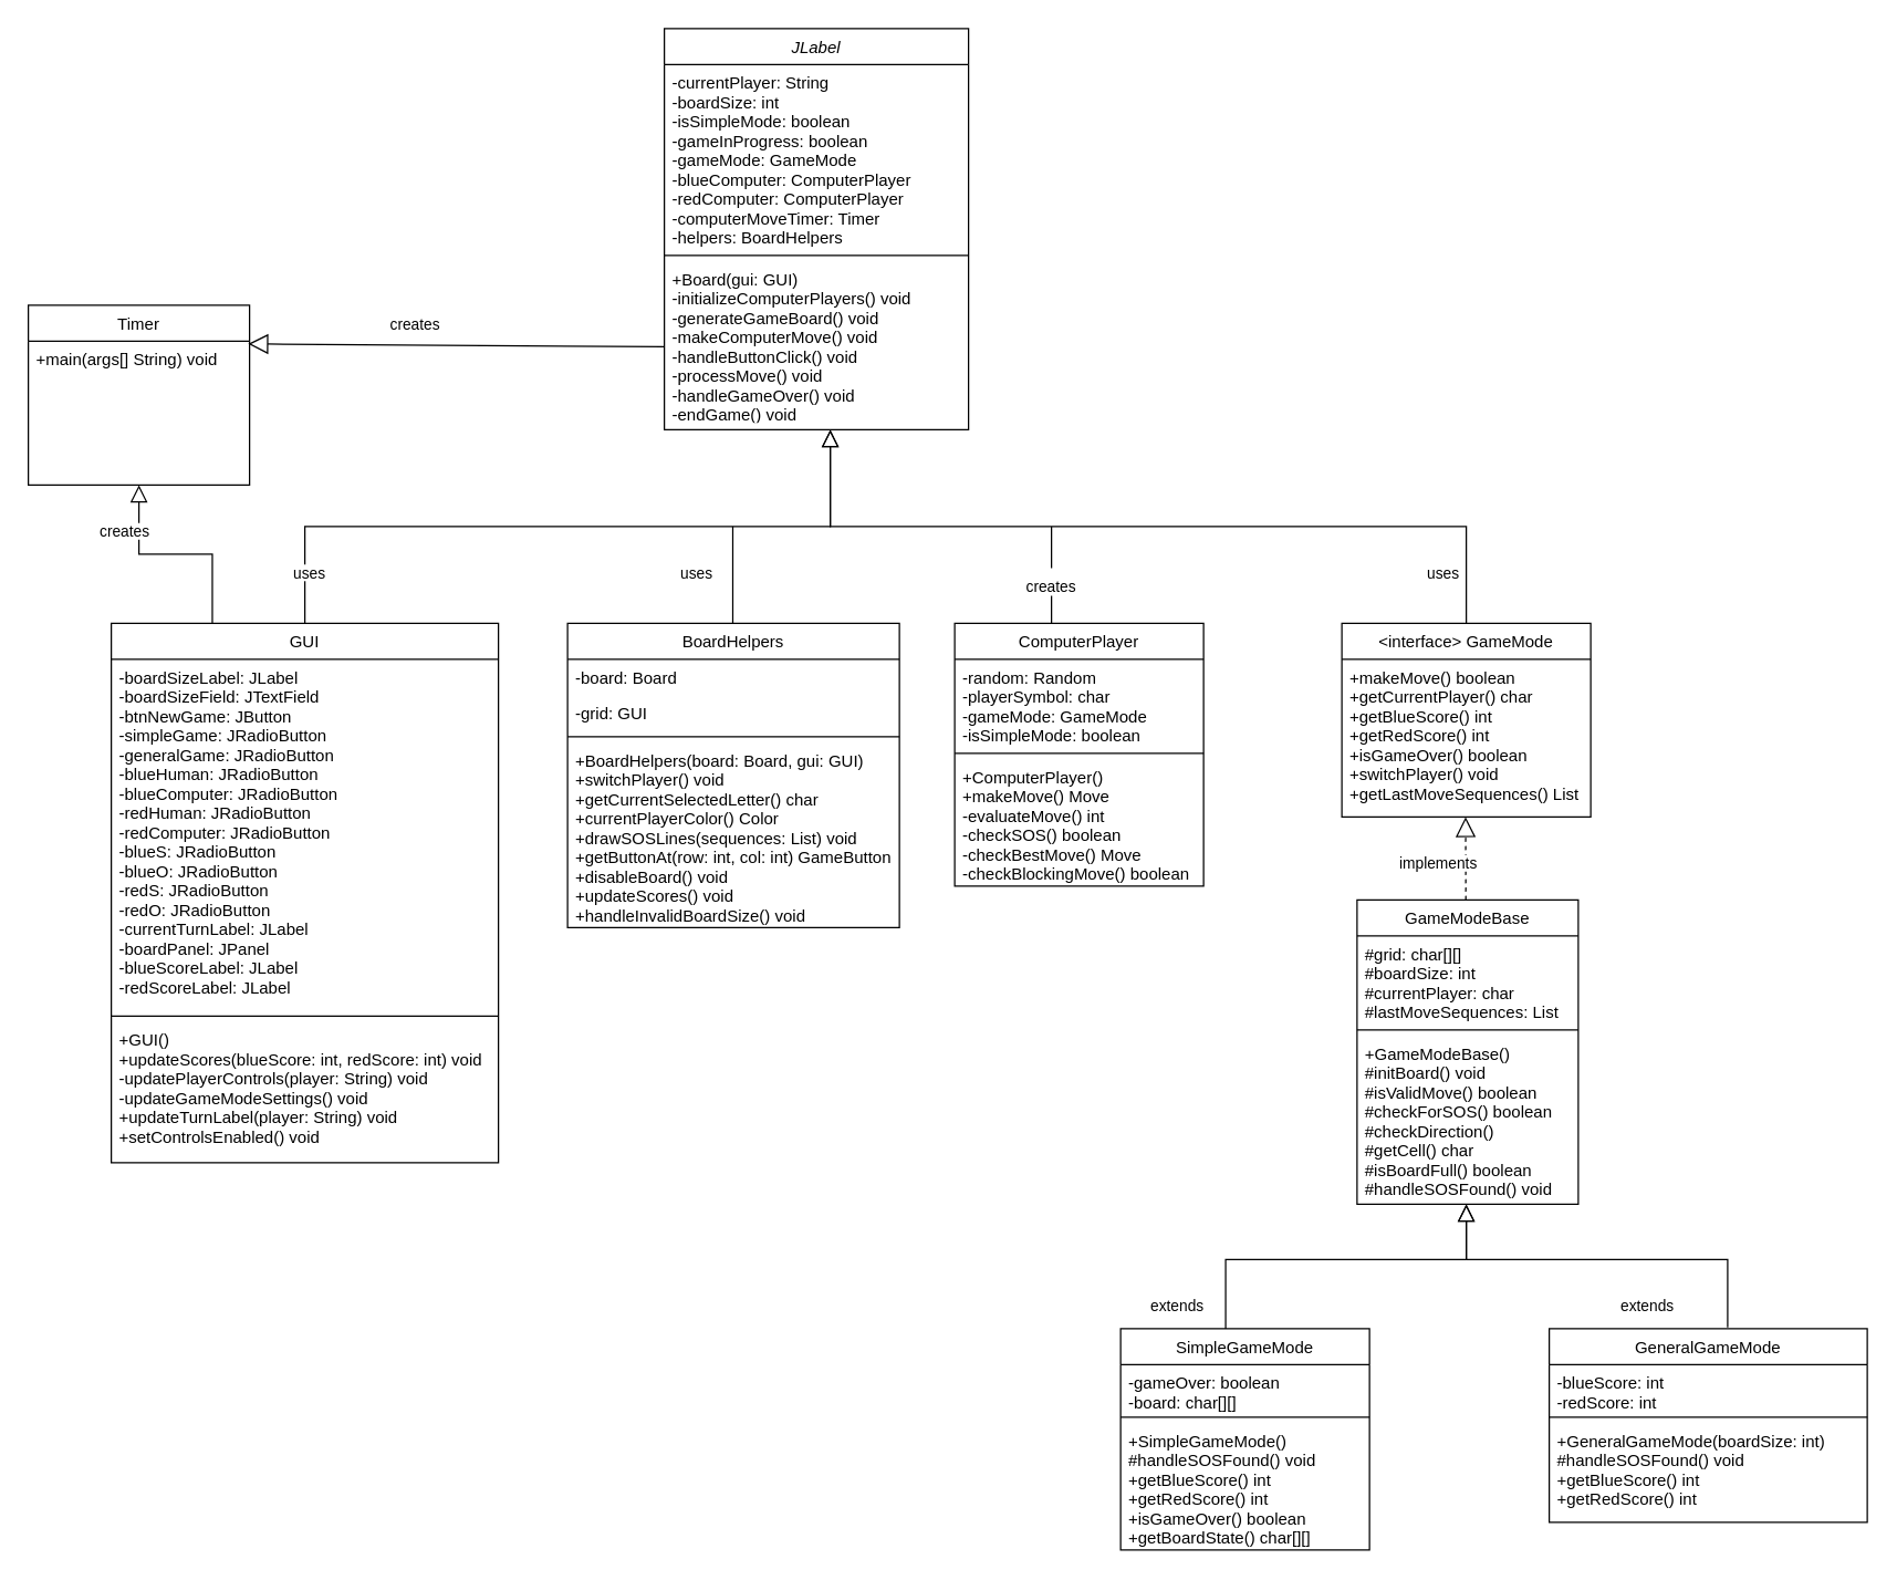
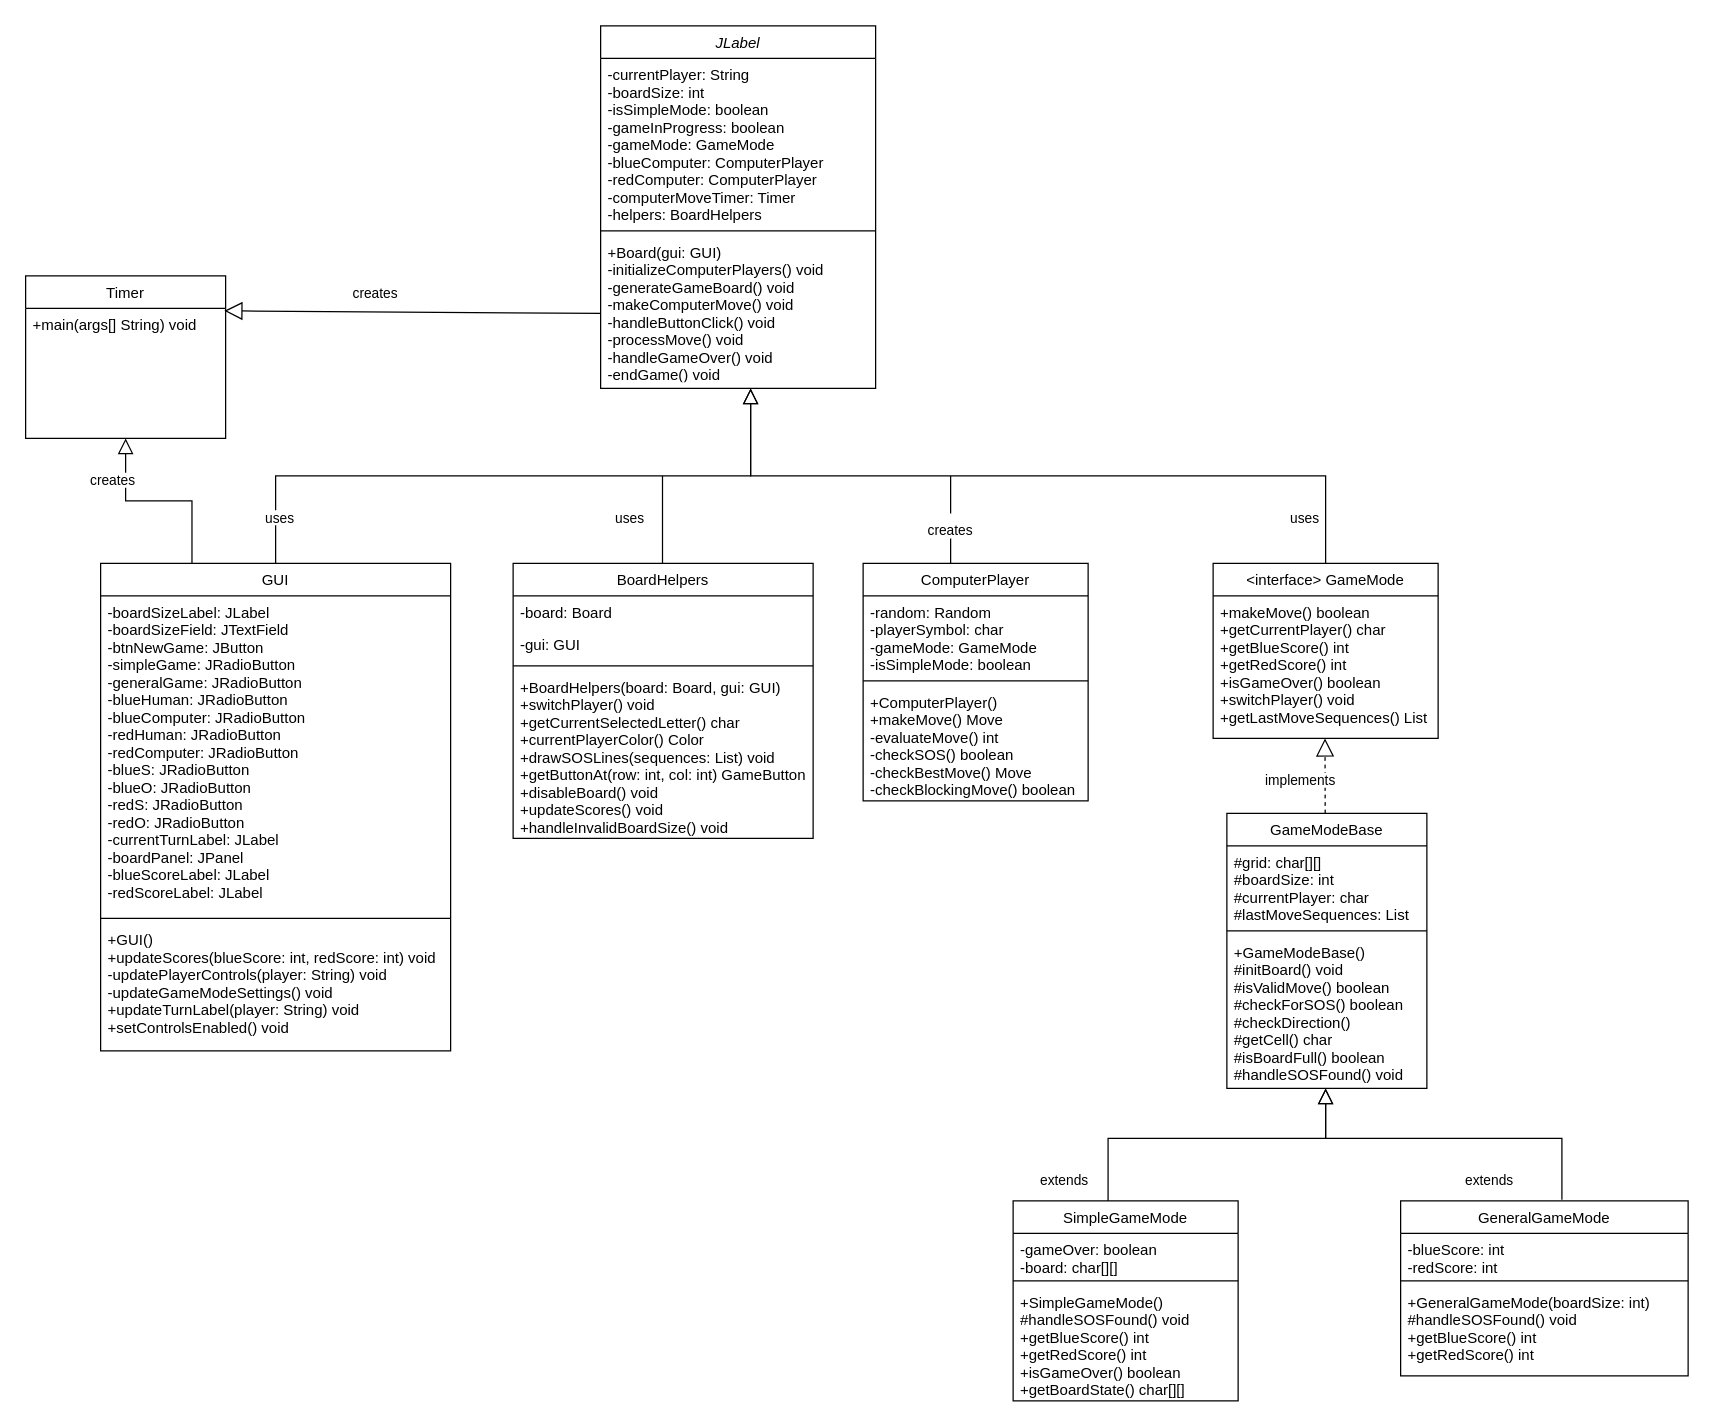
- <mxCell id="16" value="-grid: GUI" style="text;align=left;verticalAlign=top;spacingLeft=4;spacingRight=4;overflow=hidden;rotatable=0;points=[[0,0.5],[1,0.5]];portConstraint=eastwest;rounded=0;shadow=0;html=0;" vertex="1" parent="14"><mxGeometry y="52" width="240" height="26" as="geometry" /></mxCell>
+ <mxCell id="16" value="-gui: GUI" style="text;align=left;verticalAlign=top;spacingLeft=4;spacingRight=4;overflow=hidden;rotatable=0;points=[[0,0.5],[1,0.5]];portConstraint=eastwest;rounded=0;shadow=0;html=0;" vertex="1" parent="14"><mxGeometry y="52" width="240" height="26" as="geometry" /></mxCell>
